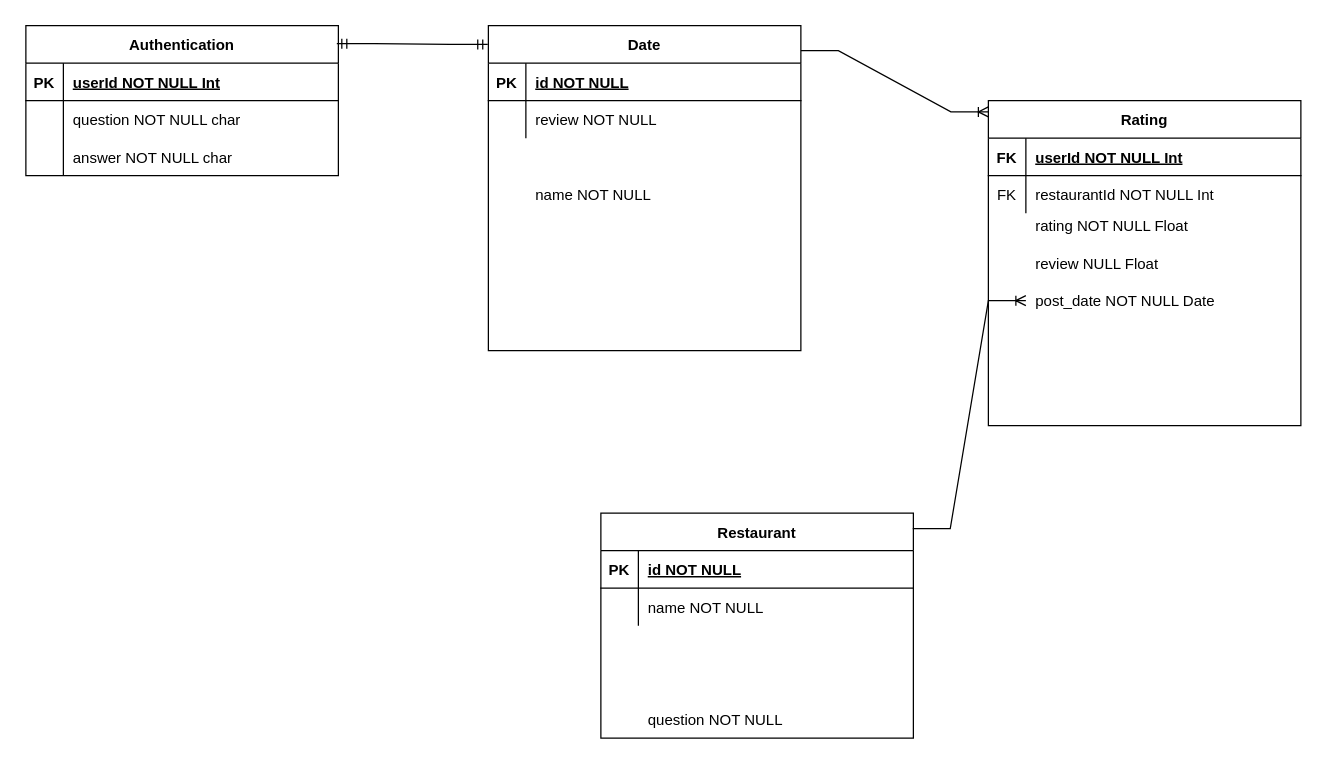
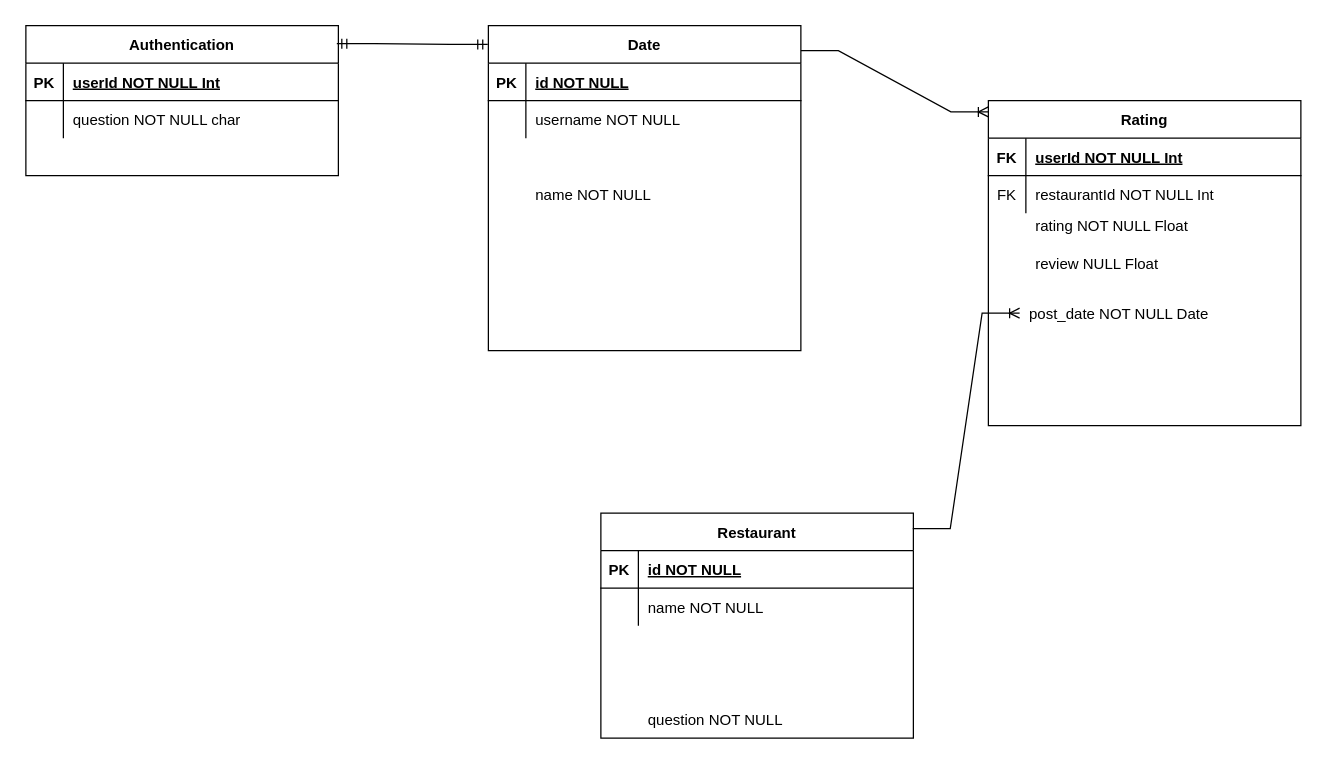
- <mxCell id="8" value="review NOT NULL" style="shape=partialRectangle;overflow=hidden;connectable=0;fillColor=none;top=0;left=0;bottom=0;right=0;align=left;spacingLeft=6;" parent="6" vertex="1"><mxGeometry x="30" width="220" height="30" as="geometry"><mxRectangle width="220" height="30" as="alternateBounds" /></mxGeometry></mxCell>
+ <mxCell id="8" value="username NOT NULL" style="shape=partialRectangle;overflow=hidden;connectable=0;fillColor=none;top=0;left=0;bottom=0;right=0;align=left;spacingLeft=6;" parent="6" vertex="1"><mxGeometry x="30" width="220" height="30" as="geometry"><mxRectangle width="220" height="30" as="alternateBounds" /></mxGeometry></mxCell>
- <mxCell id="41" value="answer NOT NULL char" style="shape=partialRectangle;overflow=hidden;connectable=0;fillColor=none;top=0;left=0;bottom=0;right=0;align=left;spacingLeft=6;" vertex="1" parent="39"><mxGeometry x="30" width="220" height="30" as="geometry"><mxRectangle width="220" height="30" as="alternateBounds" /></mxGeometry></mxCell>
- <mxCell id="28" value="post_date NOT NULL Date" style="shape=partialRectangle;overflow=hidden;connectable=0;fillColor=none;top=0;left=0;bottom=0;right=0;align=left;spacingLeft=6;" vertex="1" parent="1"><mxGeometry x="820" y="225" width="220" height="30" as="geometry"><mxRectangle width="220" height="30" as="alternateBounds" /></mxGeometry></mxCell>
+ <mxCell id="28" value="post_date NOT NULL Date" style="shape=partialRectangle;overflow=hidden;connectable=0;fillColor=none;top=0;left=0;bottom=0;right=0;align=left;spacingLeft=6;" vertex="1" parent="1"><mxGeometry x="815" y="235" width="220" height="30" as="geometry"><mxRectangle width="220" height="30" as="alternateBounds" /></mxGeometry></mxCell>
